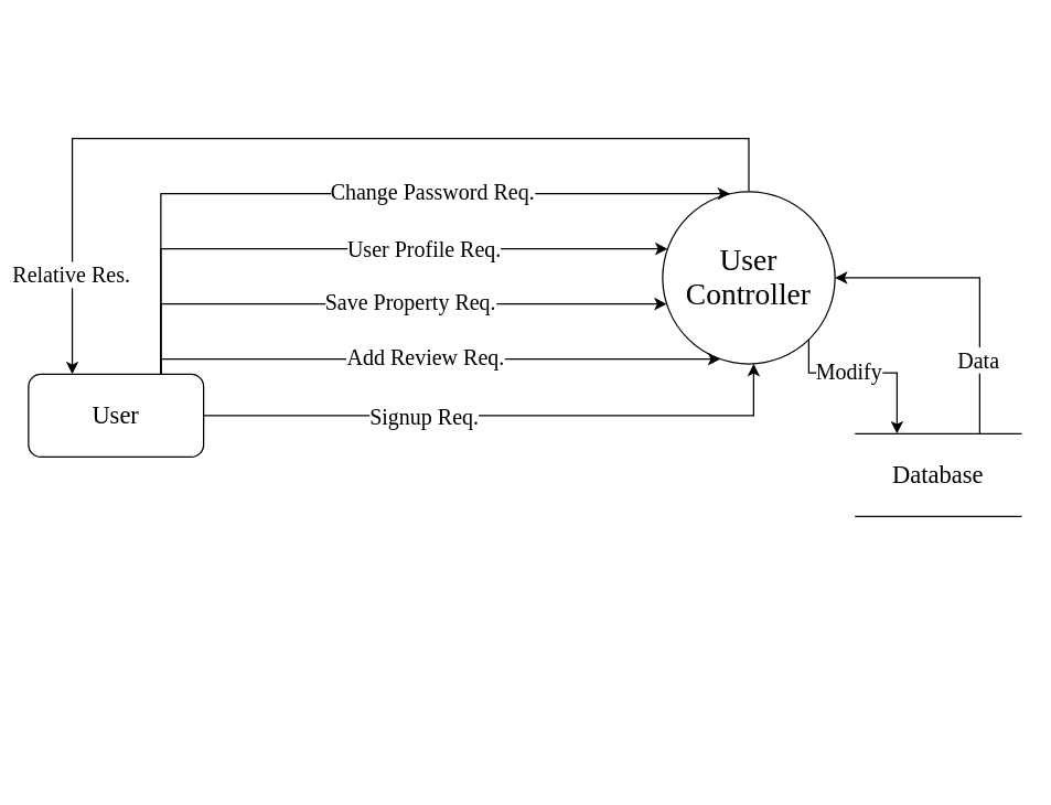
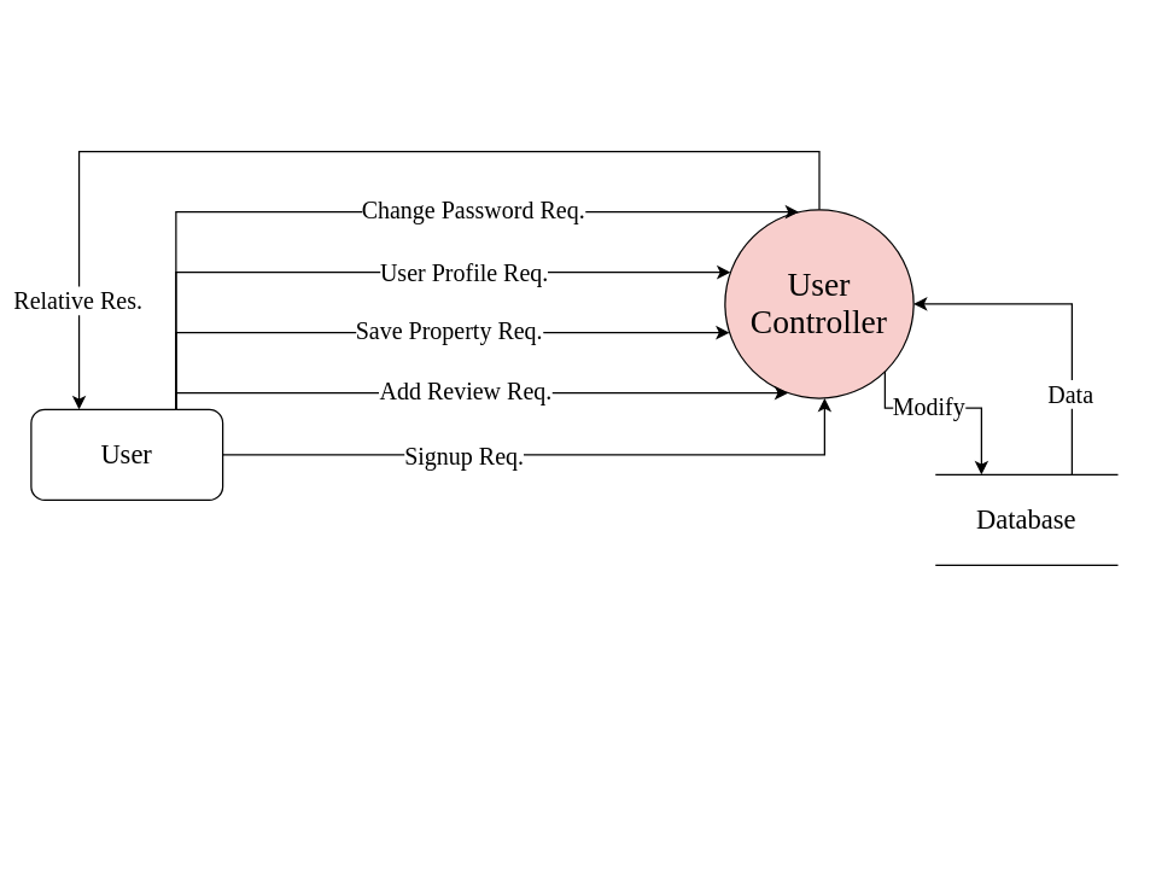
- <mxCell id="6" value="&lt;p&gt;&lt;span style=&quot;font-size: 22px ; line-height: 1.1&quot;&gt;User Controller&lt;/span&gt;&lt;/p&gt;" style="ellipse;whiteSpace=wrap;html=1;aspect=fixed;shadow=0;sketch=0;rotation=0;fontFamily=Times New Roman;" parent="1" vertex="1"><mxGeometry x="480" y="138.5" width="125" height="125" as="geometry" /></mxCell>
+ <mxCell id="6" value="&lt;p&gt;&lt;span style=&quot;font-size: 22px ; line-height: 1.1&quot;&gt;User Controller&lt;/span&gt;&lt;/p&gt;" style="ellipse;whiteSpace=wrap;html=1;aspect=fixed;shadow=0;sketch=0;rotation=0;fontFamily=Times New Roman;fillColor=#f8cecc;" parent="1" vertex="1"><mxGeometry x="480" y="138.5" width="125" height="125" as="geometry" /></mxCell>
